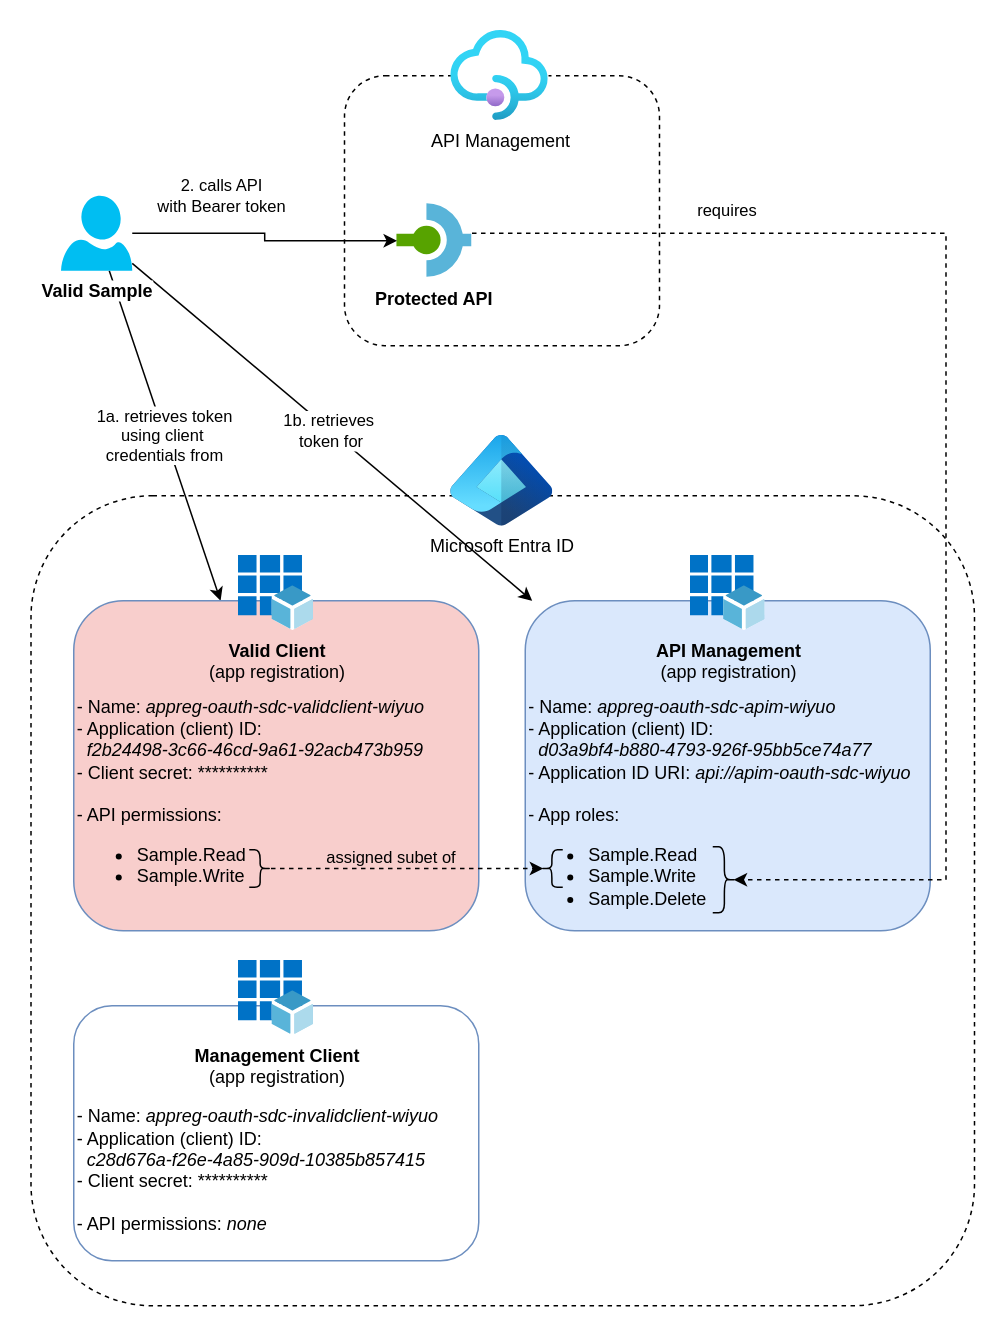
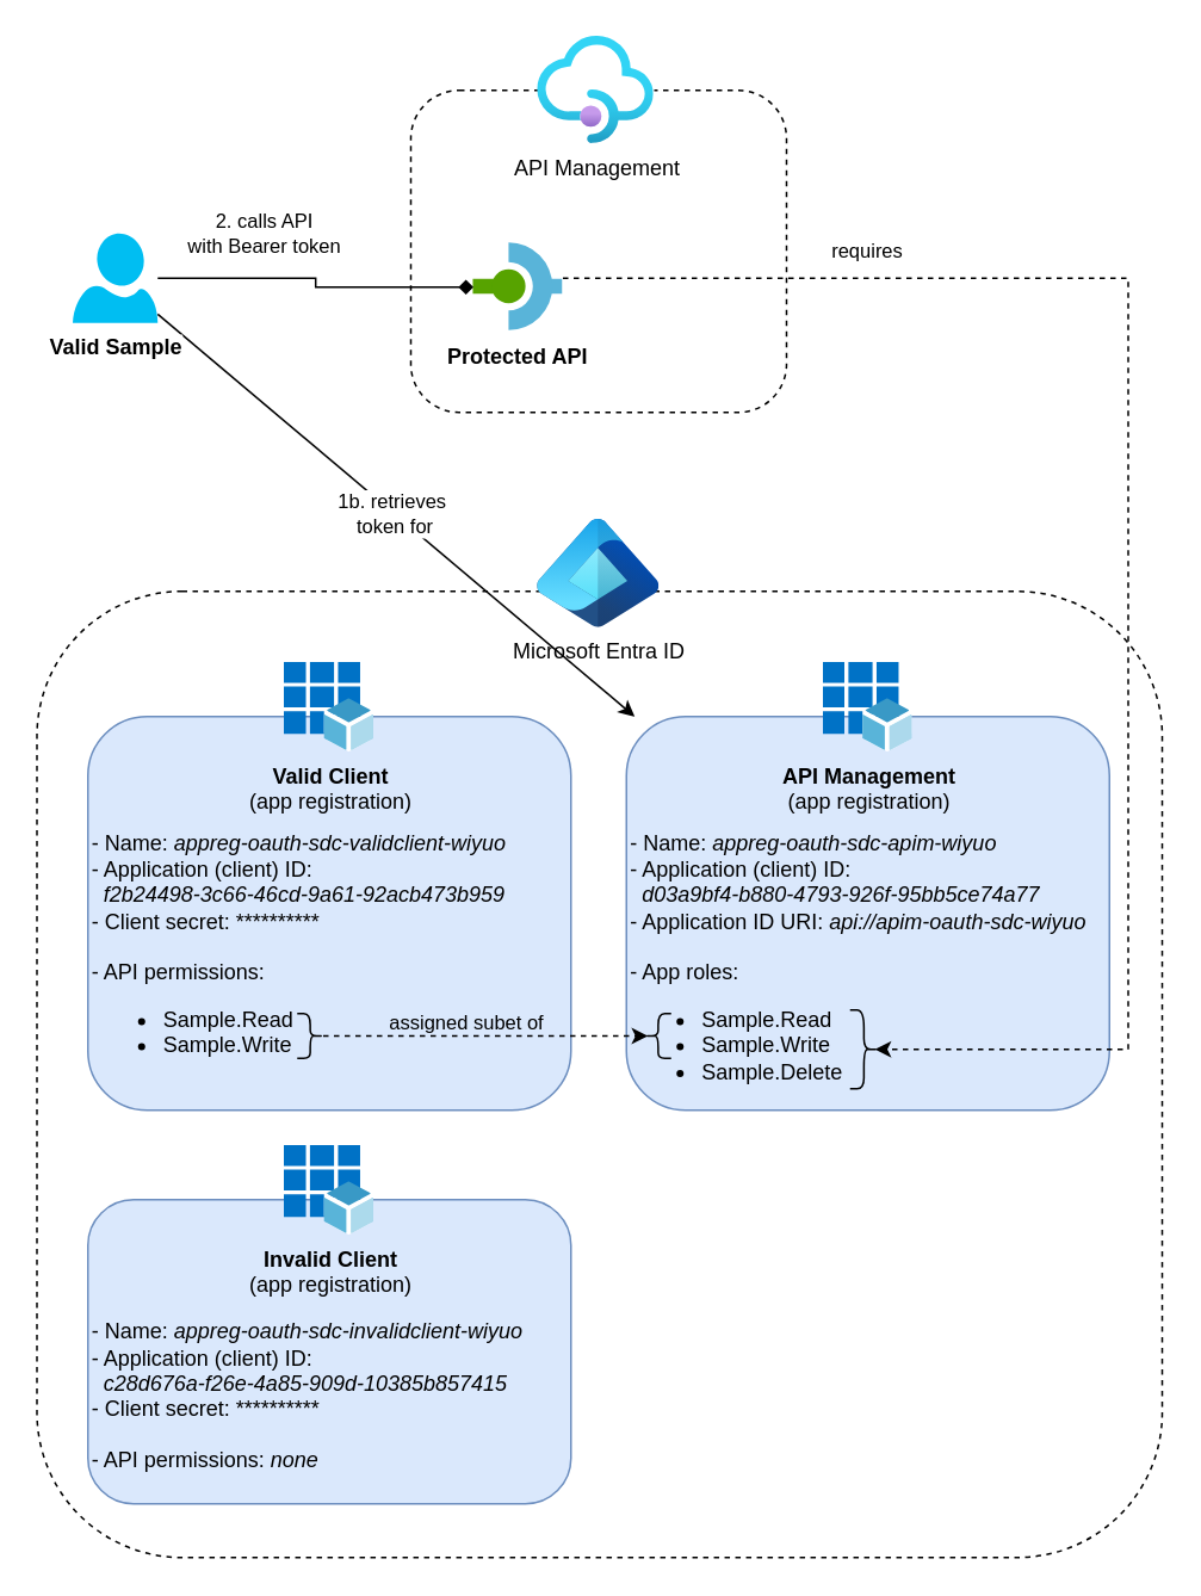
- <mxCell id="9" value="2. calls API&lt;div&gt;with Bearer token&lt;/div&gt;" style="edgeStyle=orthogonalEdgeStyle;rounded=0;orthogonalLoop=1;jettySize=auto;html=1;" edge="1" parent="1" source="10" target="5"><mxGeometry x="-0.345" y="25" relative="1" as="geometry"><mxPoint as="offset" /></mxGeometry></mxCell>
+ <mxCell id="9" value="2. calls API&lt;div&gt;with Bearer token&lt;/div&gt;" style="edgeStyle=orthogonalEdgeStyle;rounded=0;orthogonalLoop=1;jettySize=auto;html=1;endArrow=diamond;" edge="1" parent="1" source="10" target="5"><mxGeometry x="-0.345" y="25" relative="1" as="geometry"><mxPoint as="offset" /></mxGeometry></mxCell>
- <mxCell id="8" value="1a. retrieves token&lt;div&gt;using client&amp;nbsp;&lt;/div&gt;&lt;div&gt;credentials from&lt;/div&gt;" style="rounded=0;orthogonalLoop=1;jettySize=auto;html=1;" edge="1" parent="1" source="10" target="13"><mxGeometry relative="1" as="geometry" /></mxCell>
- <mxCell id="13" value="&lt;div&gt;- Name:&amp;nbsp;&lt;span style=&quot;background-color: transparent;&quot;&gt;&lt;i&gt;appreg-oauth-sdc-validclient-wiyuo&lt;/i&gt;&lt;/span&gt;&lt;/div&gt;- Application (client) ID:&amp;nbsp;&lt;div&gt;&amp;nbsp;&amp;nbsp;&lt;span style=&quot;background-color: transparent;&quot;&gt;&lt;i&gt;f2b24498-3c66-46cd-9a61-92acb473b959&lt;/i&gt;&lt;/span&gt;&lt;/div&gt;&lt;div&gt;- Client secret: **********&lt;/div&gt;&lt;div&gt;&lt;br&gt;&lt;/div&gt;&lt;div&gt;- API permissions:&lt;/div&gt;&lt;div&gt;&lt;ul&gt;&lt;li&gt;Sample.Read&lt;/li&gt;&lt;li&gt;Sample.Write&lt;/li&gt;&lt;/ul&gt;&lt;div&gt;&lt;br&gt;&lt;/div&gt;&lt;/div&gt;" style="rounded=1;whiteSpace=wrap;html=1;fillColor=#f8cecc;strokeColor=#6c8ebf;align=left;verticalAlign=bottom;" vertex="1" parent="1"><mxGeometry x="48.5" y="400" width="270" height="220" as="geometry" /></mxCell>
+ <mxCell id="13" value="&lt;div&gt;- Name:&amp;nbsp;&lt;span style=&quot;background-color: transparent;&quot;&gt;&lt;i&gt;appreg-oauth-sdc-validclient-wiyuo&lt;/i&gt;&lt;/span&gt;&lt;/div&gt;- Application (client) ID:&amp;nbsp;&lt;div&gt;&amp;nbsp;&amp;nbsp;&lt;span style=&quot;background-color: transparent;&quot;&gt;&lt;i&gt;f2b24498-3c66-46cd-9a61-92acb473b959&lt;/i&gt;&lt;/span&gt;&lt;/div&gt;&lt;div&gt;- Client secret: **********&lt;/div&gt;&lt;div&gt;&lt;br&gt;&lt;/div&gt;&lt;div&gt;- API permissions:&lt;/div&gt;&lt;div&gt;&lt;ul&gt;&lt;li&gt;Sample.Read&lt;/li&gt;&lt;li&gt;Sample.Write&lt;/li&gt;&lt;/ul&gt;&lt;div&gt;&lt;br&gt;&lt;/div&gt;&lt;/div&gt;" style="rounded=1;whiteSpace=wrap;html=1;fillColor=#dae8fc;strokeColor=#6c8ebf;align=left;verticalAlign=bottom;" vertex="1" parent="1"><mxGeometry x="48.5" y="400" width="270" height="220" as="geometry" /></mxCell>
- <mxCell id="16" value="Management Client&lt;div&gt;&lt;span style=&quot;font-weight: normal;&quot;&gt;(app registration)&lt;/span&gt;&lt;/div&gt;" style="image;sketch=0;aspect=fixed;html=1;points=[];align=center;fontSize=12;image=img/lib/mscae/App_Registrations.svg;fontStyle=1;labelBackgroundColor=none;" vertex="1" parent="1"><mxGeometry x="158.5" y="640" width="50" height="50" as="geometry" /></mxCell>
+ <mxCell id="16" value="Invalid Client&lt;div&gt;&lt;span style=&quot;font-weight: normal;&quot;&gt;(app registration)&lt;/span&gt;&lt;/div&gt;" style="image;sketch=0;aspect=fixed;html=1;points=[];align=center;fontSize=12;image=img/lib/mscae/App_Registrations.svg;fontStyle=1;labelBackgroundColor=none;" vertex="1" parent="1"><mxGeometry x="158.5" y="640" width="50" height="50" as="geometry" /></mxCell>
- <mxCell id="15" value="&lt;div&gt;- Name:&amp;nbsp;&lt;span style=&quot;background-color: transparent;&quot;&gt;&lt;i&gt;appreg-oauth-sdc-invalidclient-wiyuo&lt;/i&gt;&lt;/span&gt;&lt;/div&gt;- Application (client) ID:&amp;nbsp;&lt;div&gt;&amp;nbsp;&amp;nbsp;&lt;span style=&quot;background-color: transparent;&quot;&gt;&lt;i&gt;c28d676a-f26e-4a85-909d-10385b857415&lt;/i&gt;&lt;/span&gt;&lt;/div&gt;&lt;div&gt;- Client secret: **********&lt;/div&gt;&lt;div&gt;&lt;br&gt;&lt;/div&gt;&lt;div&gt;- API permissions: &lt;i&gt;none&lt;/i&gt;&lt;/div&gt;&lt;div&gt;&lt;i&gt;&lt;br&gt;&lt;/i&gt;&lt;/div&gt;" style="rounded=1;whiteSpace=wrap;html=1;fillColor=#ffffff;strokeColor=#6c8ebf;align=left;verticalAlign=bottom;" vertex="1" parent="1"><mxGeometry x="48.5" y="670" width="270" height="170" as="geometry" /></mxCell>
+ <mxCell id="15" value="&lt;div&gt;- Name:&amp;nbsp;&lt;span style=&quot;background-color: transparent;&quot;&gt;&lt;i&gt;appreg-oauth-sdc-invalidclient-wiyuo&lt;/i&gt;&lt;/span&gt;&lt;/div&gt;- Application (client) ID:&amp;nbsp;&lt;div&gt;&amp;nbsp;&amp;nbsp;&lt;span style=&quot;background-color: transparent;&quot;&gt;&lt;i&gt;c28d676a-f26e-4a85-909d-10385b857415&lt;/i&gt;&lt;/span&gt;&lt;/div&gt;&lt;div&gt;- Client secret: **********&lt;/div&gt;&lt;div&gt;&lt;br&gt;&lt;/div&gt;&lt;div&gt;- API permissions: &lt;i&gt;none&lt;/i&gt;&lt;/div&gt;&lt;div&gt;&lt;i&gt;&lt;br&gt;&lt;/i&gt;&lt;/div&gt;" style="rounded=1;whiteSpace=wrap;html=1;fillColor=#dae8fc;strokeColor=#6c8ebf;align=left;verticalAlign=bottom;" vertex="1" parent="1"><mxGeometry x="48.5" y="670" width="270" height="170" as="geometry" /></mxCell>
